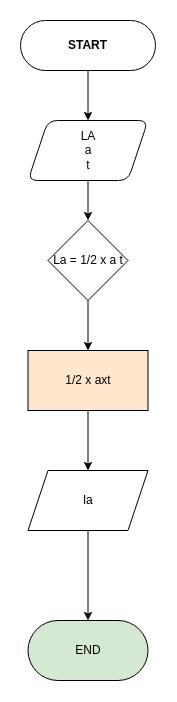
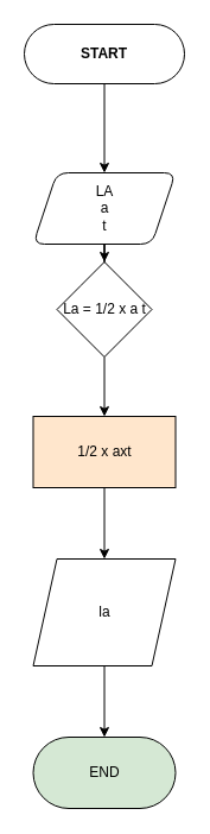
- <mxCell id="5" value="&lt;div&gt;LA&lt;/div&gt;&lt;div&gt;a&lt;/div&gt;&lt;div&gt;t&lt;br&gt;&lt;/div&gt;" style="shape=parallelogram;perimeter=parallelogramPerimeter;whiteSpace=wrap;html=1;fixedSize=1;rounded=1;arcSize=19;" vertex="1" parent="1"><mxGeometry x="27.5" y="120" width="120" height="60" as="geometry" /></mxCell>
+ <mxCell id="5" value="&lt;div&gt;LA&lt;/div&gt;&lt;div&gt;a&lt;/div&gt;&lt;div&gt;t&lt;br&gt;&lt;/div&gt;" style="shape=parallelogram;perimeter=parallelogramPerimeter;whiteSpace=wrap;html=1;fixedSize=1;rounded=1;arcSize=19;" vertex="1" parent="1"><mxGeometry x="27.5" y="145" width="120" height="60" as="geometry" /></mxCell>
- <mxCell id="11" value="la" style="shape=parallelogram;perimeter=parallelogramPerimeter;whiteSpace=wrap;html=1;fixedSize=1;rounded=1;arcSize=0;" vertex="1" parent="1"><mxGeometry x="27.5" y="470" width="120" height="60" as="geometry" /></mxCell>
+ <mxCell id="11" value="la" style="shape=parallelogram;perimeter=parallelogramPerimeter;whiteSpace=wrap;html=1;fixedSize=1;rounded=1;arcSize=0;" vertex="1" parent="1"><mxGeometry x="27.5" y="470" width="120" height="90" as="geometry" /></mxCell>
